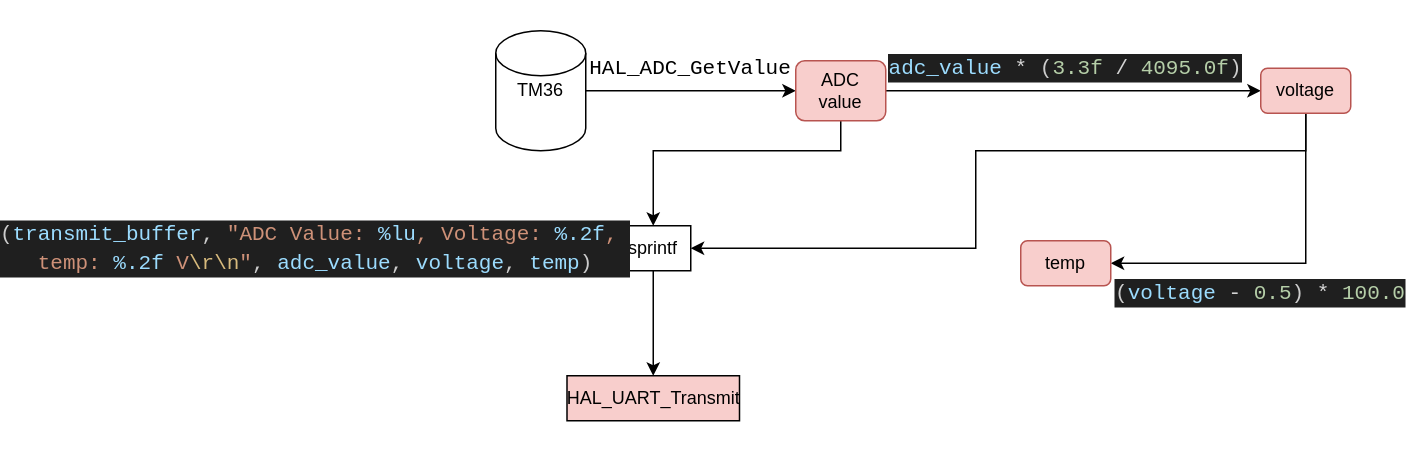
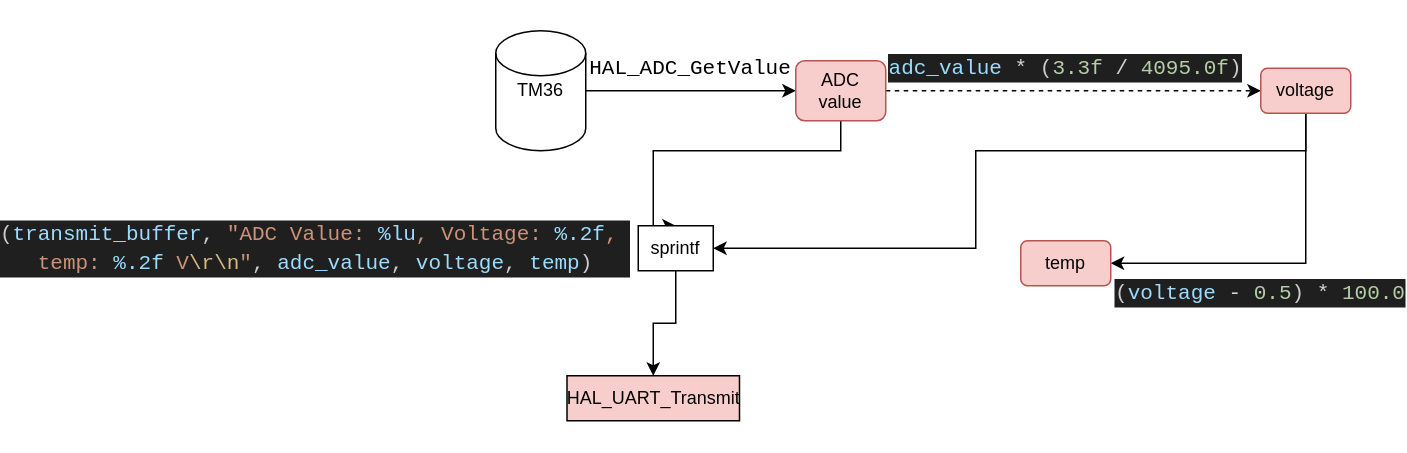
- <mxCell id="5" style="edgeStyle=orthogonalEdgeStyle;rounded=0;orthogonalLoop=1;jettySize=auto;html=1;entryX=0;entryY=0.5;entryDx=0;entryDy=0;" edge="1" parent="1" source="7" target="11"><mxGeometry relative="1" as="geometry" /></mxCell>
+ <mxCell id="5" style="edgeStyle=orthogonalEdgeStyle;rounded=0;orthogonalLoop=1;jettySize=auto;html=1;entryX=0;entryY=0.5;entryDx=0;entryDy=0;dashed=1;" edge="1" parent="1" source="7" target="11"><mxGeometry relative="1" as="geometry" /></mxCell>
- <mxCell id="16" value="sprintf" style="rounded=0;whiteSpace=wrap;html=1;" vertex="1" parent="1"><mxGeometry x="240" y="150" width="50" height="30" as="geometry" /></mxCell>
+ <mxCell id="16" value="sprintf" style="rounded=0;whiteSpace=wrap;html=1;" vertex="1" parent="1"><mxGeometry x="255" y="150" width="50" height="30" as="geometry" /></mxCell>
